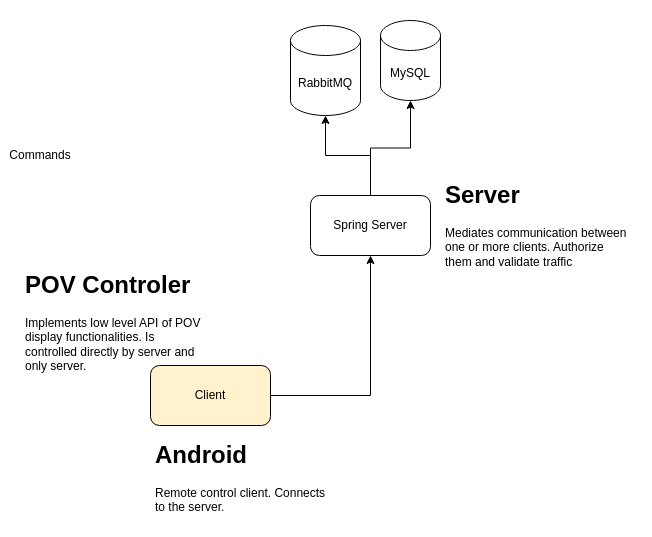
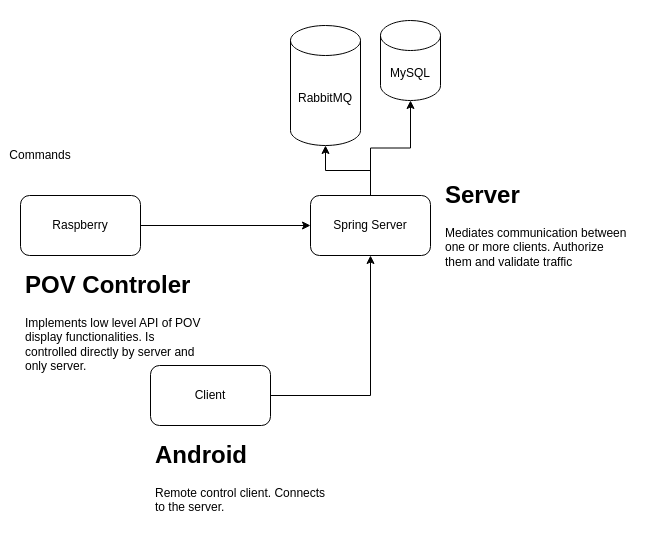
- <mxCell id="5" value="RabbitMQ" style="shape=cylinder3;whiteSpace=wrap;html=1;boundedLbl=1;backgroundOutline=1;size=15;" vertex="1" parent="1"><mxGeometry x="290" y="25" width="70" height="90" as="geometry" /></mxCell>
+ <mxCell id="5" value="RabbitMQ" style="shape=cylinder3;whiteSpace=wrap;html=1;boundedLbl=1;backgroundOutline=1;size=15;" vertex="1" parent="1"><mxGeometry x="290" y="25" width="70" height="120" as="geometry" /></mxCell>
+ <mxCell id="3" value="Raspberry" style="rounded=1;whiteSpace=wrap;html=1;" vertex="1" parent="1"><mxGeometry x="20" y="195" width="120" height="60" as="geometry" /></mxCell>
+ <mxCell id="2" style="edgeStyle=orthogonalEdgeStyle;rounded=0;orthogonalLoop=1;jettySize=auto;html=1;entryX=0;entryY=0.5;entryDx=0;entryDy=0;" edge="1" parent="1" source="3" target="9"><mxGeometry relative="1" as="geometry" /></mxCell>
- <mxCell id="11" value="Client" style="rounded=1;whiteSpace=wrap;html=1;fillColor=#fff2cc;" vertex="1" parent="1"><mxGeometry x="150" y="365" width="120" height="60" as="geometry" /></mxCell>
+ <mxCell id="11" value="Client" style="rounded=1;whiteSpace=wrap;html=1;" vertex="1" parent="1"><mxGeometry x="150" y="365" width="120" height="60" as="geometry" /></mxCell>
